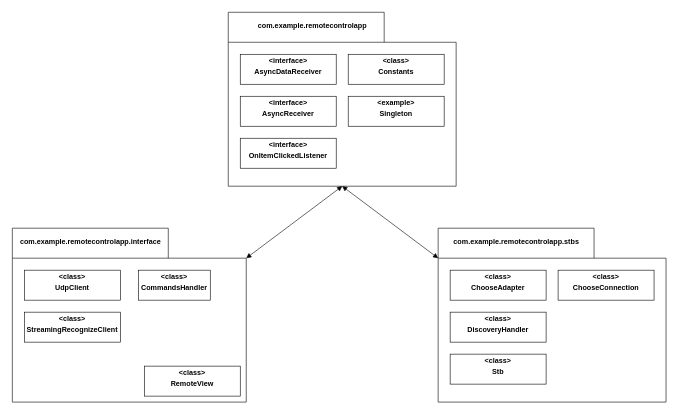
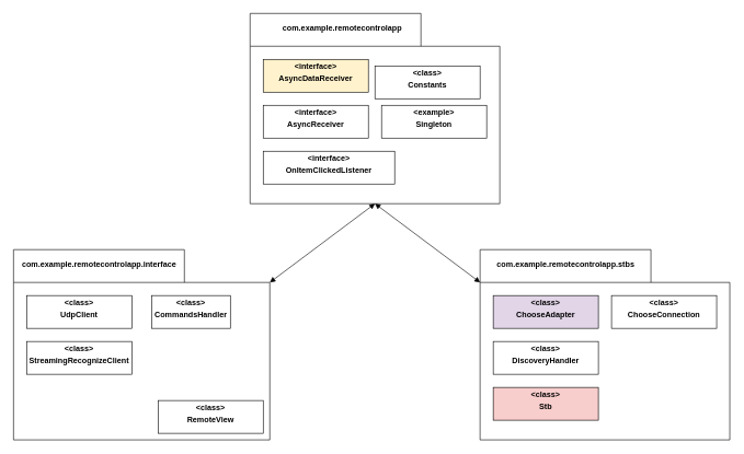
- <mxCell id="8" value="&lt;p style=&quot;margin:0px;margin-top:4px;text-align:center;&quot;&gt;&lt;b&gt;&amp;lt;interface&amp;gt;&lt;/b&gt;&lt;/p&gt;&lt;p style=&quot;margin:0px;margin-top:4px;text-align:center;&quot;&gt;&lt;b&gt;AsyncDataReceiver&lt;/b&gt;&lt;/p&gt;" style="verticalAlign=top;align=left;overflow=fill;fontSize=12;fontFamily=Helvetica;html=1;whiteSpace=wrap;" vertex="1" parent="1"><mxGeometry x="400" y="90" width="160" height="50" as="geometry" /></mxCell>
+ <mxCell id="8" value="&lt;p style=&quot;margin:0px;margin-top:4px;text-align:center;&quot;&gt;&lt;b&gt;&amp;lt;interface&amp;gt;&lt;/b&gt;&lt;/p&gt;&lt;p style=&quot;margin:0px;margin-top:4px;text-align:center;&quot;&gt;&lt;b&gt;AsyncDataReceiver&lt;/b&gt;&lt;/p&gt;" style="verticalAlign=top;align=left;overflow=fill;fontSize=12;fontFamily=Helvetica;html=1;whiteSpace=wrap;fillColor=#fff2cc;" vertex="1" parent="1"><mxGeometry x="400" y="90" width="160" height="50" as="geometry" /></mxCell>
- <mxCell id="10" value="&lt;p style=&quot;margin:0px;margin-top:4px;text-align:center;&quot;&gt;&lt;b&gt;&amp;lt;class&amp;gt;&lt;/b&gt;&lt;/p&gt;&lt;p style=&quot;margin:0px;margin-top:4px;text-align:center;&quot;&gt;&lt;b&gt;Constants&lt;/b&gt;&lt;/p&gt;" style="verticalAlign=top;align=left;overflow=fill;fontSize=12;fontFamily=Helvetica;html=1;whiteSpace=wrap;" vertex="1" parent="1"><mxGeometry x="580" y="90" width="160" height="50" as="geometry" /></mxCell>
+ <mxCell id="10" value="&lt;p style=&quot;margin:0px;margin-top:4px;text-align:center;&quot;&gt;&lt;b&gt;&amp;lt;class&amp;gt;&lt;/b&gt;&lt;/p&gt;&lt;p style=&quot;margin:0px;margin-top:4px;text-align:center;&quot;&gt;&lt;b&gt;Constants&lt;/b&gt;&lt;/p&gt;" style="verticalAlign=top;align=left;overflow=fill;fontSize=12;fontFamily=Helvetica;html=1;whiteSpace=wrap;" vertex="1" parent="1"><mxGeometry x="570" y="100" width="160" height="50" as="geometry" /></mxCell>
- <mxCell id="11" value="&lt;p style=&quot;margin:0px;margin-top:4px;text-align:center;&quot;&gt;&lt;b&gt;&amp;lt;interface&amp;gt;&lt;/b&gt;&lt;/p&gt;&lt;p style=&quot;margin:0px;margin-top:4px;text-align:center;&quot;&gt;&lt;b&gt;OnItemClickedListener&lt;/b&gt;&lt;/p&gt;" style="verticalAlign=top;align=left;overflow=fill;fontSize=12;fontFamily=Helvetica;html=1;whiteSpace=wrap;" vertex="1" parent="1"><mxGeometry x="400" y="230" width="160" height="50" as="geometry" /></mxCell>
+ <mxCell id="11" value="&lt;p style=&quot;margin:0px;margin-top:4px;text-align:center;&quot;&gt;&lt;b&gt;&amp;lt;interface&amp;gt;&lt;/b&gt;&lt;/p&gt;&lt;p style=&quot;margin:0px;margin-top:4px;text-align:center;&quot;&gt;&lt;b&gt;OnItemClickedListener&lt;/b&gt;&lt;/p&gt;" style="verticalAlign=top;align=left;overflow=fill;fontSize=12;fontFamily=Helvetica;html=1;whiteSpace=wrap;" vertex="1" parent="1"><mxGeometry x="400" y="230" width="200" height="50" as="geometry" /></mxCell>
- <mxCell id="17" value="&lt;p style=&quot;margin:0px;margin-top:4px;text-align:center;&quot;&gt;&lt;b&gt;&amp;lt;class&amp;gt;&lt;/b&gt;&lt;/p&gt;&lt;p style=&quot;margin:0px;margin-top:4px;text-align:center;&quot;&gt;&lt;b&gt;ChooseAdapter&lt;/b&gt;&lt;/p&gt;" style="verticalAlign=top;align=left;overflow=fill;fontSize=12;fontFamily=Helvetica;html=1;whiteSpace=wrap;" vertex="1" parent="1"><mxGeometry x="750" y="450" width="160" height="50" as="geometry" /></mxCell>
+ <mxCell id="17" value="&lt;p style=&quot;margin:0px;margin-top:4px;text-align:center;&quot;&gt;&lt;b&gt;&amp;lt;class&amp;gt;&lt;/b&gt;&lt;/p&gt;&lt;p style=&quot;margin:0px;margin-top:4px;text-align:center;&quot;&gt;&lt;b&gt;ChooseAdapter&lt;/b&gt;&lt;/p&gt;" style="verticalAlign=top;align=left;overflow=fill;fontSize=12;fontFamily=Helvetica;html=1;whiteSpace=wrap;fillColor=#e1d5e7;" vertex="1" parent="1"><mxGeometry x="750" y="450" width="160" height="50" as="geometry" /></mxCell>
- <mxCell id="20" value="&lt;p style=&quot;margin:0px;margin-top:4px;text-align:center;&quot;&gt;&lt;b&gt;&amp;lt;class&amp;gt;&lt;/b&gt;&lt;/p&gt;&lt;p style=&quot;margin:0px;margin-top:4px;text-align:center;&quot;&gt;&lt;b&gt;Stb&lt;/b&gt;&lt;/p&gt;" style="verticalAlign=top;align=left;overflow=fill;fontSize=12;fontFamily=Helvetica;html=1;whiteSpace=wrap;" vertex="1" parent="1"><mxGeometry x="750" y="590" width="160" height="50" as="geometry" /></mxCell>
+ <mxCell id="20" value="&lt;p style=&quot;margin:0px;margin-top:4px;text-align:center;&quot;&gt;&lt;b&gt;&amp;lt;class&amp;gt;&lt;/b&gt;&lt;/p&gt;&lt;p style=&quot;margin:0px;margin-top:4px;text-align:center;&quot;&gt;&lt;b&gt;Stb&lt;/b&gt;&lt;/p&gt;" style="verticalAlign=top;align=left;overflow=fill;fontSize=12;fontFamily=Helvetica;html=1;whiteSpace=wrap;fillColor=#f8cecc;" vertex="1" parent="1"><mxGeometry x="750" y="590" width="160" height="50" as="geometry" /></mxCell>
